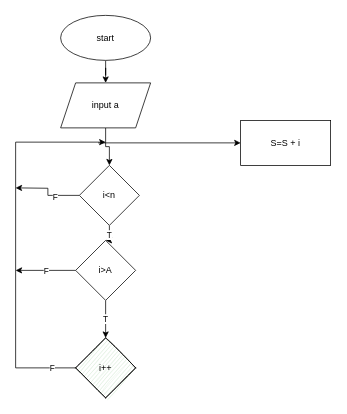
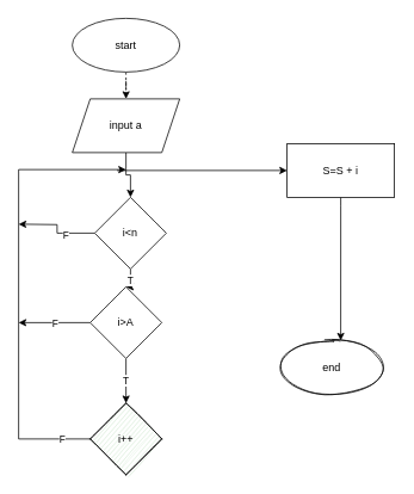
- <mxCell id="2" value="" style="edgeStyle=orthogonalEdgeStyle;rounded=0;orthogonalLoop=1;jettySize=auto;html=1;" edge="1" parent="1" source="3" target="5"><mxGeometry relative="1" as="geometry" /></mxCell>
+ <mxCell id="2" value="" style="edgeStyle=orthogonalEdgeStyle;rounded=0;orthogonalLoop=1;jettySize=auto;html=1;dashed=1;" edge="1" parent="1" source="3" target="5"><mxGeometry relative="1" as="geometry" /></mxCell>
+ <mxCell id="15" style="edgeStyle=orthogonalEdgeStyle;rounded=0;orthogonalLoop=1;jettySize=auto;html=1;entryX=0.583;entryY=0;entryDx=0;entryDy=0;entryPerimeter=0;" edge="1" parent="1" source="16" target="17"><mxGeometry relative="1" as="geometry"><Array as="points"><mxPoint x="380" y="230" /><mxPoint x="380" y="230" /></Array></mxGeometry></mxCell>
+ <mxCell id="17" value="end" style="ellipse;whiteSpace=wrap;html=1;sketch=1;" vertex="1" parent="1"><mxGeometry x="310" y="380" width="120" height="60" as="geometry" /></mxCell>
